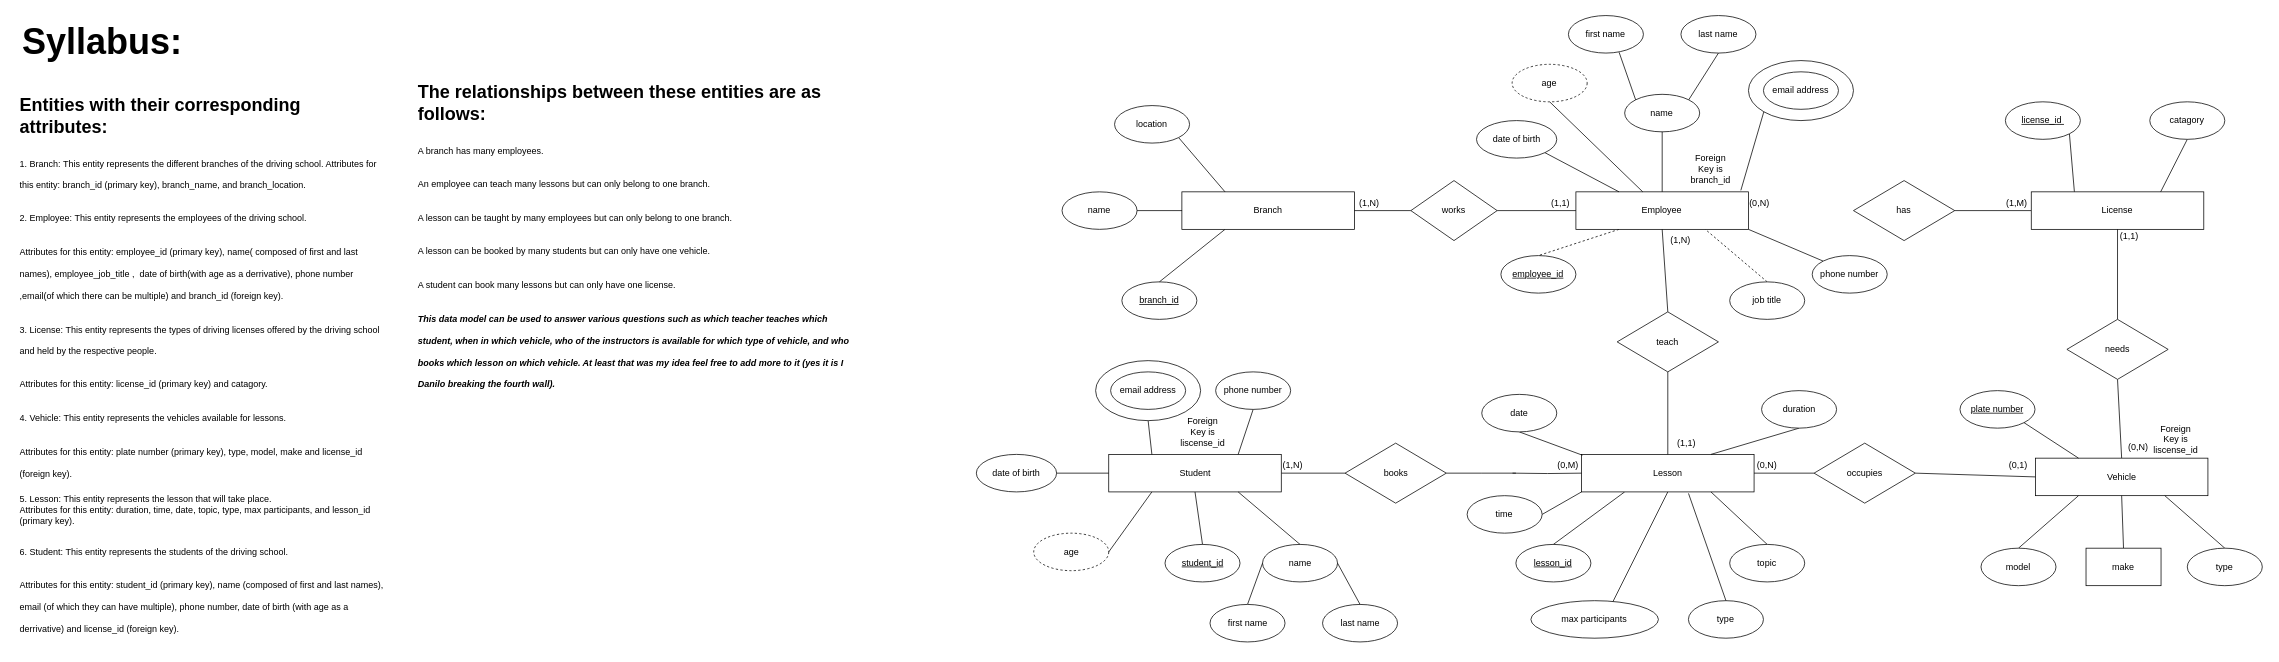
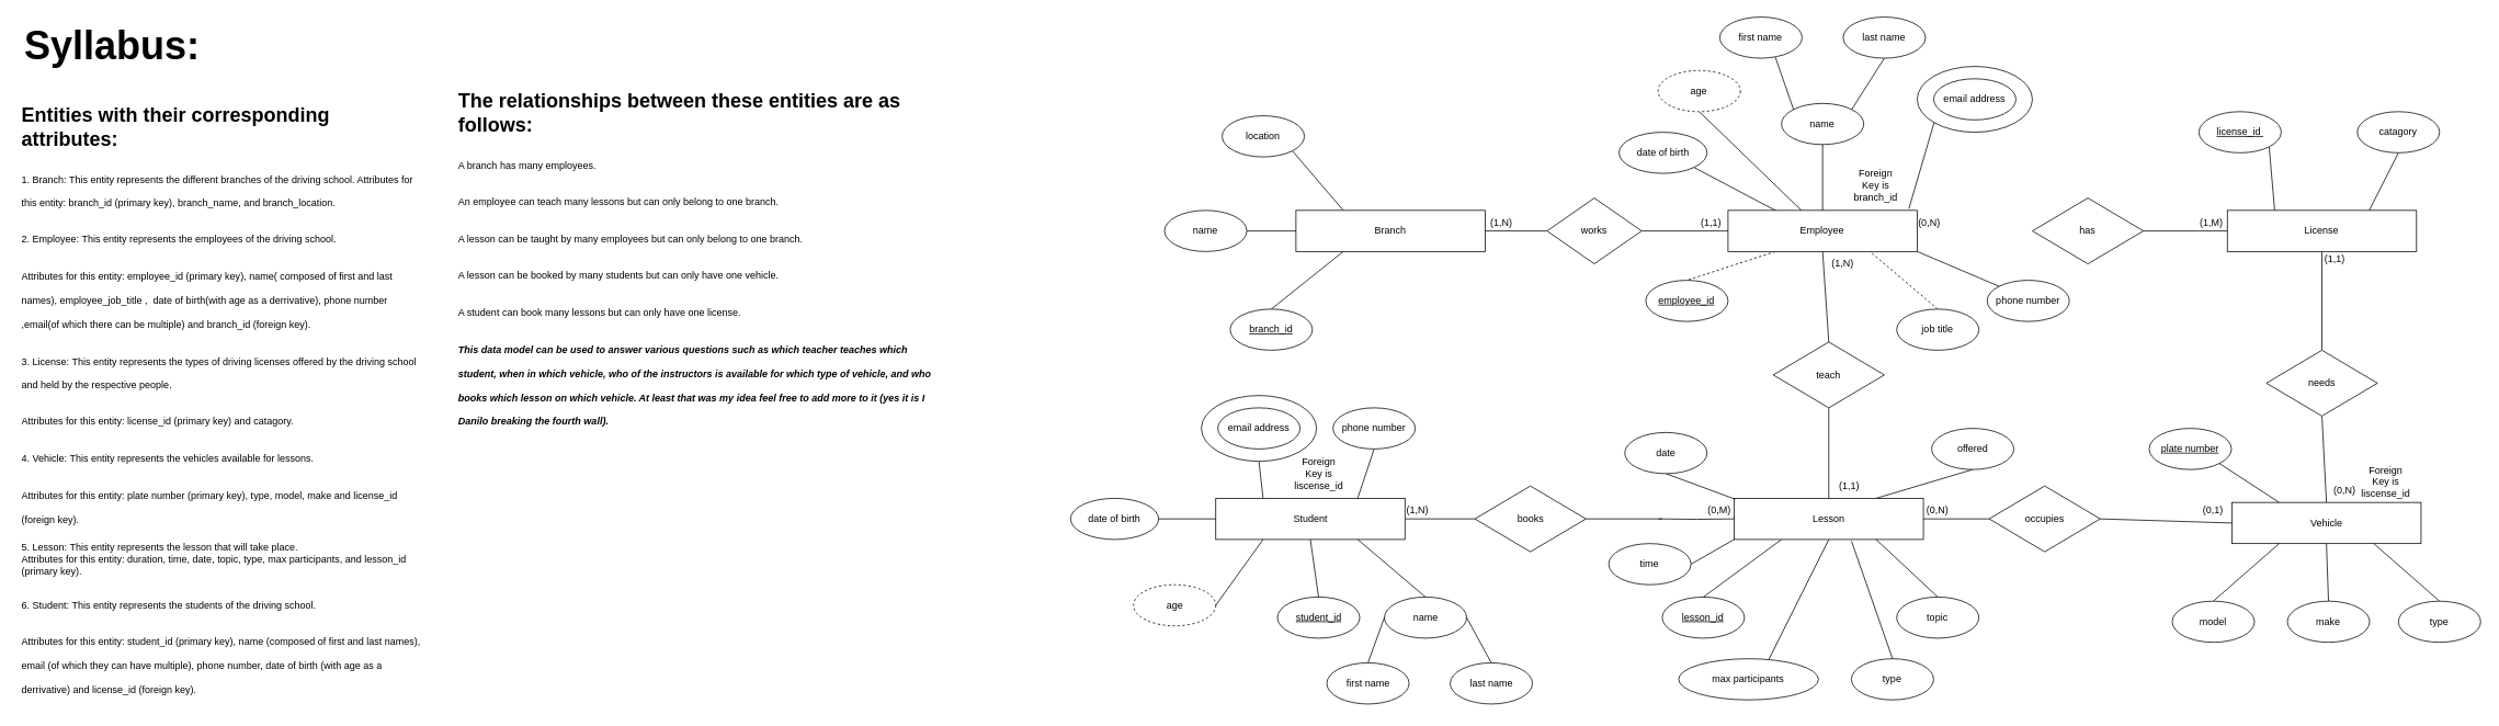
- <mxCell id="92" value="duration" style="ellipse;whiteSpace=wrap;html=1;" parent="1" vertex="1"><mxGeometry x="2347.75" y="520" width="100" height="50" as="geometry" /></mxCell>
+ <mxCell id="92" value="offered" style="ellipse;whiteSpace=wrap;html=1;" parent="1" vertex="1"><mxGeometry x="2347.75" y="520" width="100" height="50" as="geometry" /></mxCell>
- <mxCell id="59" value="make" style="whiteSpace=wrap;html=1;rounded=0;" parent="1" vertex="1"><mxGeometry x="2780.25" y="730" width="100" height="50" as="geometry" /></mxCell>
+ <mxCell id="59" value="make" style="ellipse;whiteSpace=wrap;html=1;" parent="1" vertex="1"><mxGeometry x="2780.25" y="730" width="100" height="50" as="geometry" /></mxCell>
